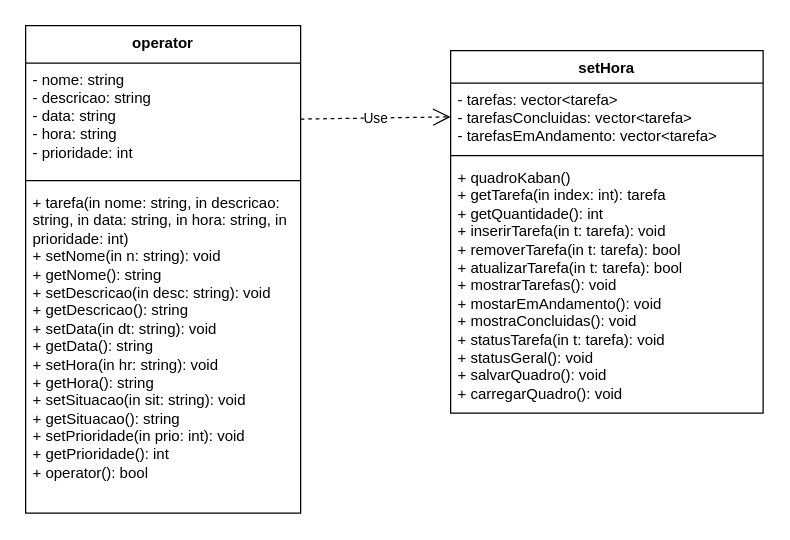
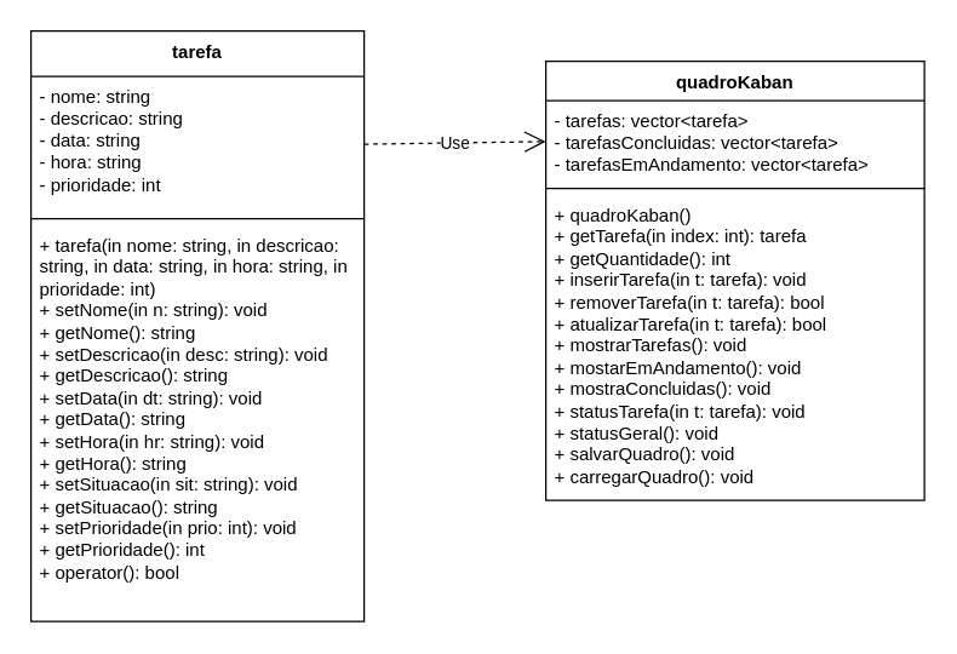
- <mxCell id="6" value="operator" style="swimlane;fontStyle=1;align=center;verticalAlign=top;childLayout=stackLayout;horizontal=1;startSize=30;horizontalStack=0;resizeParent=1;resizeParentMax=0;resizeLast=0;collapsible=1;marginBottom=0;whiteSpace=wrap;html=1;" parent="1" vertex="1"><mxGeometry x="20" y="20" width="220" height="390" as="geometry" /></mxCell>
+ <mxCell id="6" value="tarefa" style="swimlane;fontStyle=1;align=center;verticalAlign=top;childLayout=stackLayout;horizontal=1;startSize=30;horizontalStack=0;resizeParent=1;resizeParentMax=0;resizeLast=0;collapsible=1;marginBottom=0;whiteSpace=wrap;html=1;" parent="1" vertex="1"><mxGeometry x="20" y="20" width="220" height="390" as="geometry" /></mxCell>
- <mxCell id="2" value="setHora" style="swimlane;fontStyle=1;align=center;verticalAlign=top;childLayout=stackLayout;horizontal=1;startSize=26;horizontalStack=0;resizeParent=1;resizeParentMax=0;resizeLast=0;collapsible=1;marginBottom=0;whiteSpace=wrap;html=1;" parent="1" vertex="1"><mxGeometry x="360" y="40" width="250" height="290" as="geometry" /></mxCell>
+ <mxCell id="2" value="quadroKaban" style="swimlane;fontStyle=1;align=center;verticalAlign=top;childLayout=stackLayout;horizontal=1;startSize=26;horizontalStack=0;resizeParent=1;resizeParentMax=0;resizeLast=0;collapsible=1;marginBottom=0;whiteSpace=wrap;html=1;" parent="1" vertex="1"><mxGeometry x="360" y="40" width="250" height="290" as="geometry" /></mxCell>
